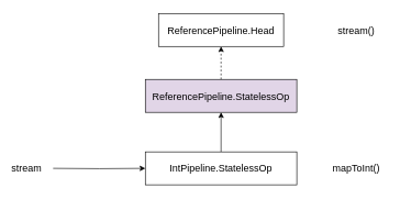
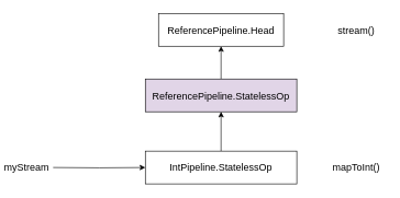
- <mxCell id="3" style="edgeStyle=orthogonalEdgeStyle;rounded=0;orthogonalLoop=1;jettySize=auto;html=1;exitX=0.5;exitY=0;exitDx=0;exitDy=0;entryX=0.5;entryY=1;entryDx=0;entryDy=0;dashed=1;" edge="1" parent="1" source="4" target="2"><mxGeometry relative="1" as="geometry" /></mxCell>
+ <mxCell id="3" style="edgeStyle=orthogonalEdgeStyle;rounded=0;orthogonalLoop=1;jettySize=auto;html=1;exitX=0.5;exitY=0;exitDx=0;exitDy=0;entryX=0.5;entryY=1;entryDx=0;entryDy=0;" edge="1" parent="1" source="4" target="2"><mxGeometry relative="1" as="geometry" /></mxCell>
- <mxCell id="8" value="&lt;font style=&quot;font-size: 15px&quot;&gt;stream&lt;/font&gt;" style="text;html=1;strokeColor=none;fillColor=none;align=center;verticalAlign=middle;whiteSpace=wrap;rounded=0;" vertex="1" parent="1"><mxGeometry x="20" y="245" width="40" height="20" as="geometry" /></mxCell>
+ <mxCell id="8" value="&lt;font style=&quot;font-size: 15px&quot;&gt;myStream&lt;/font&gt;" style="text;html=1;strokeColor=none;fillColor=none;align=center;verticalAlign=middle;whiteSpace=wrap;rounded=0;" vertex="1" parent="1"><mxGeometry x="20" y="245" width="40" height="20" as="geometry" /></mxCell>
